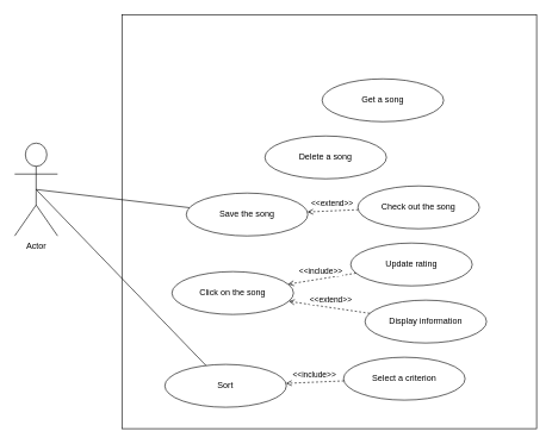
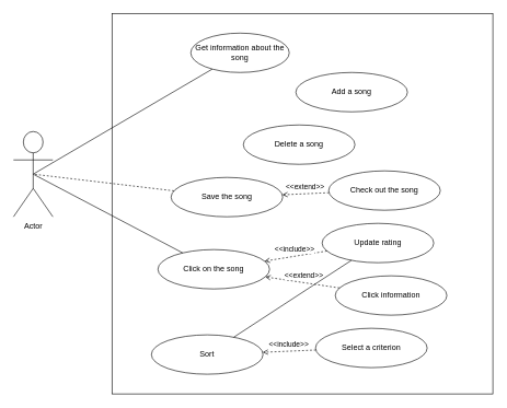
+ <mxCell id="5" value="Get information about the song" style="ellipse;whiteSpace=wrap;html=1;" vertex="1" parent="1"><mxGeometry x="290" y="50" width="150" height="60" as="geometry" /></mxCell>
- <mxCell id="6" value="Get a song" style="ellipse;whiteSpace=wrap;html=1;" vertex="1" parent="1"><mxGeometry x="450" y="110" width="170" height="60" as="geometry" /></mxCell>
+ <mxCell id="6" value="Add a song" style="ellipse;whiteSpace=wrap;html=1;" vertex="1" parent="1"><mxGeometry x="450" y="110" width="170" height="60" as="geometry" /></mxCell>
+ <mxCell id="4" style="rounded=0;orthogonalLoop=1;jettySize=auto;html=1;entryX=0.5;entryY=0.5;entryDx=0;entryDy=0;entryPerimeter=0;endArrow=none;endFill=0;" edge="1" parent="1" source="5" target="2"><mxGeometry relative="1" as="geometry" /></mxCell>
- <mxCell id="16" style="rounded=0;orthogonalLoop=1;jettySize=auto;html=1;entryX=0.5;entryY=0.5;entryDx=0;entryDy=0;entryPerimeter=0;endArrow=none;endFill=0;" edge="1" parent="1" source="8" target="2"><mxGeometry relative="1" as="geometry"><mxPoint x="320.235" y="109.429" as="sourcePoint" /><mxPoint x="85" y="180" as="targetPoint" /></mxGeometry></mxCell>
+ <mxCell id="16" style="rounded=0;orthogonalLoop=1;jettySize=auto;html=1;entryX=0.5;entryY=0.5;entryDx=0;entryDy=0;entryPerimeter=0;endArrow=none;endFill=0;dashed=1;" edge="1" parent="1" source="8" target="2"><mxGeometry relative="1" as="geometry"><mxPoint x="320.235" y="109.429" as="sourcePoint" /><mxPoint x="85" y="180" as="targetPoint" /></mxGeometry></mxCell>
+ <mxCell id="17" style="rounded=0;orthogonalLoop=1;jettySize=auto;html=1;entryX=0.5;entryY=0.5;entryDx=0;entryDy=0;entryPerimeter=0;endArrow=none;endFill=0;" edge="1" parent="1" source="11" target="2"><mxGeometry relative="1" as="geometry"><mxPoint x="350.235" y="139.429" as="sourcePoint" /><mxPoint x="115" y="210" as="targetPoint" /></mxGeometry></mxCell>
- <mxCell id="19" style="rounded=0;orthogonalLoop=1;jettySize=auto;html=1;entryX=0.5;entryY=0.5;entryDx=0;entryDy=0;entryPerimeter=0;endArrow=none;endFill=0;" edge="1" parent="1" source="18" target="2"><mxGeometry relative="1" as="geometry"><mxPoint x="301.302" y="234.769" as="sourcePoint" /><mxPoint x="65" y="220" as="targetPoint" /></mxGeometry></mxCell>
+ <mxCell id="19" style="rounded=0;orthogonalLoop=1;jettySize=auto;html=1;endArrow=none;endFill=0;" edge="1" parent="1" source="18" target="12"><mxGeometry relative="1" as="geometry"><mxPoint x="301.302" y="234.769" as="sourcePoint" /><mxPoint x="65" y="220" as="targetPoint" /></mxGeometry></mxCell>
- <mxCell id="13" value="Display information" style="ellipse;whiteSpace=wrap;html=1;" vertex="1" parent="1"><mxGeometry x="510" y="420" width="170" height="60" as="geometry" /></mxCell>
+ <mxCell id="13" value="Click information" style="ellipse;whiteSpace=wrap;html=1;" vertex="1" parent="1"><mxGeometry x="510" y="420" width="170" height="60" as="geometry" /></mxCell>
